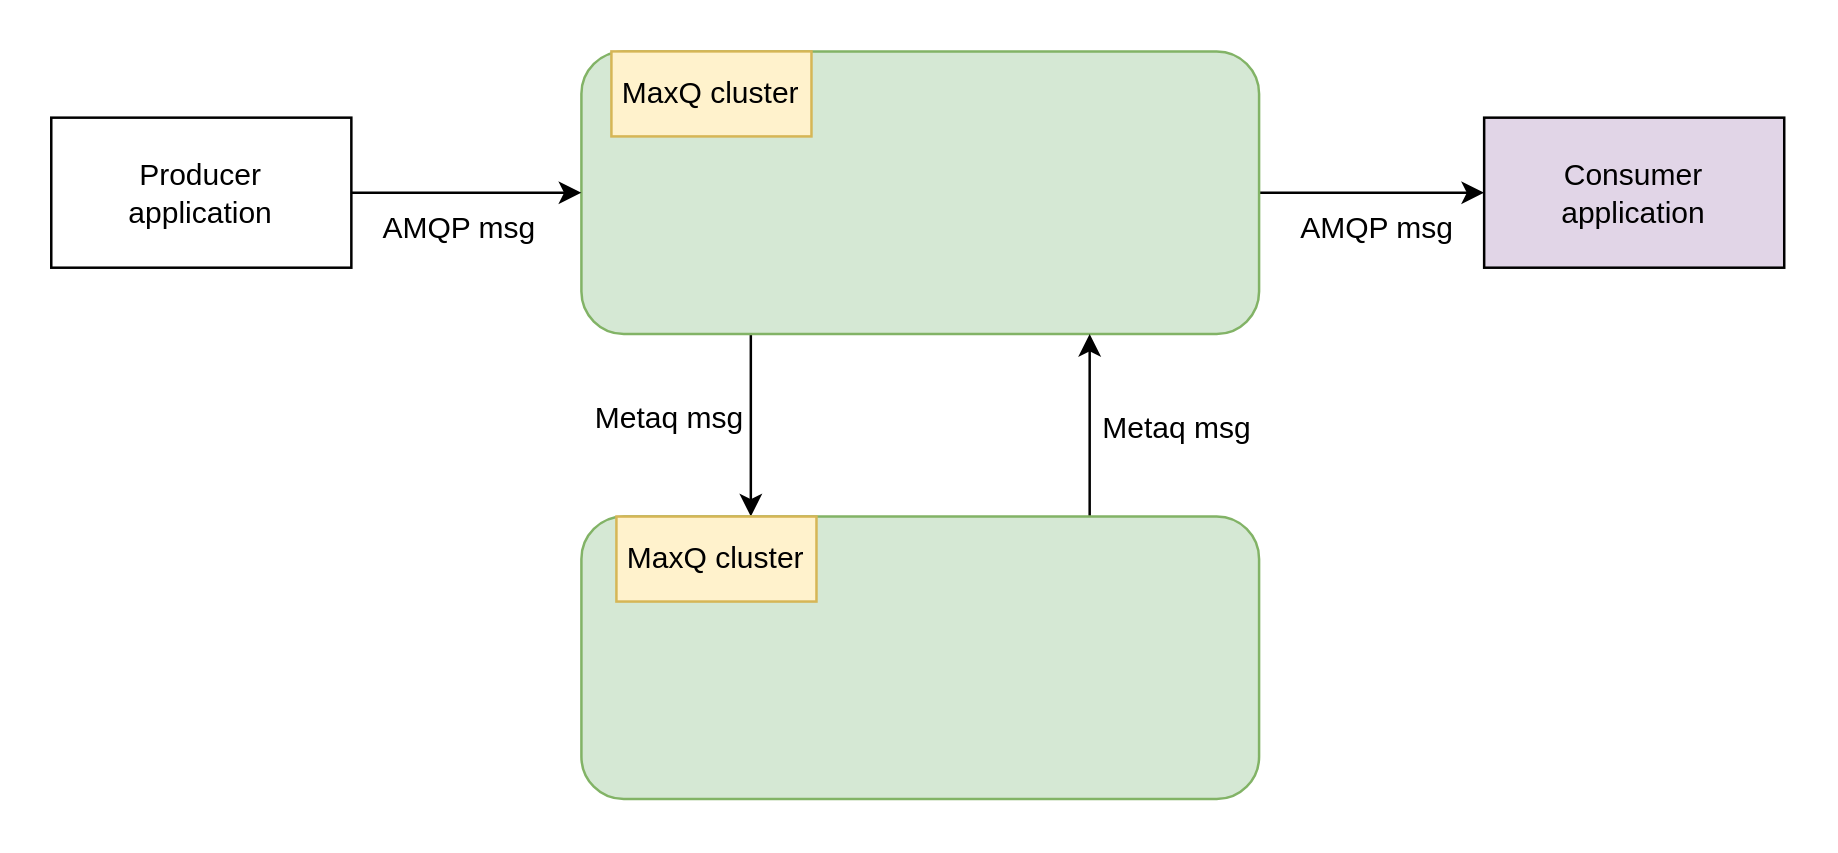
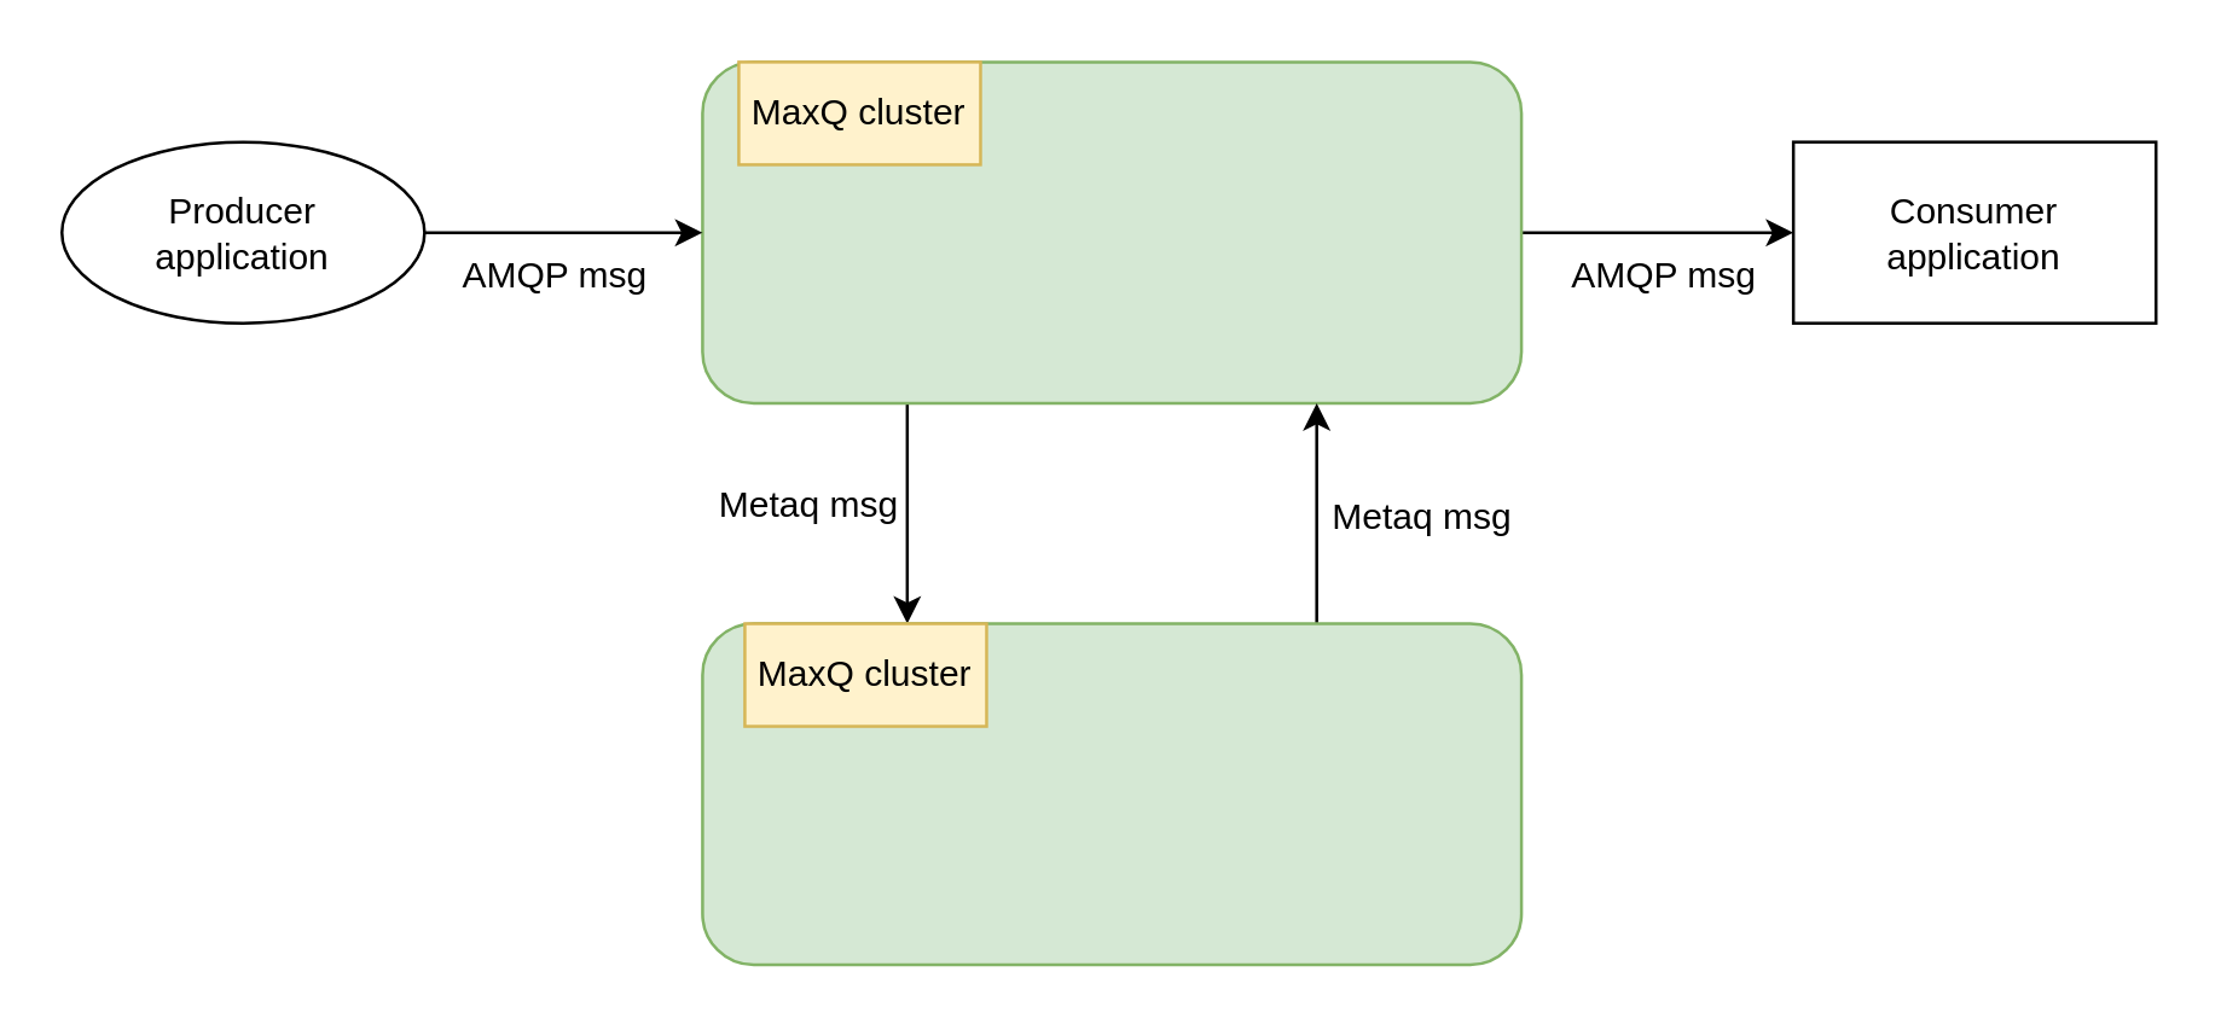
- <mxCell id="9" value="Producer&lt;br&gt;application" style="rounded=0;whiteSpace=wrap;html=1;" vertex="1" parent="1"><mxGeometry x="20" y="46.5" width="120" height="60" as="geometry" /></mxCell>
+ <mxCell id="9" value="Producer&lt;br&gt;application" style="ellipse;whiteSpace=wrap;html=1;" vertex="1" parent="1"><mxGeometry x="20" y="46.5" width="120" height="60" as="geometry" /></mxCell>
- <mxCell id="10" value="Consumer&lt;br&gt;application" style="rounded=0;whiteSpace=wrap;html=1;fillColor=#e1d5e7;" vertex="1" parent="1"><mxGeometry x="593" y="46.5" width="120" height="60" as="geometry" /></mxCell>
+ <mxCell id="10" value="Consumer&lt;br&gt;application" style="rounded=0;whiteSpace=wrap;html=1;" vertex="1" parent="1"><mxGeometry x="593" y="46.5" width="120" height="60" as="geometry" /></mxCell>
